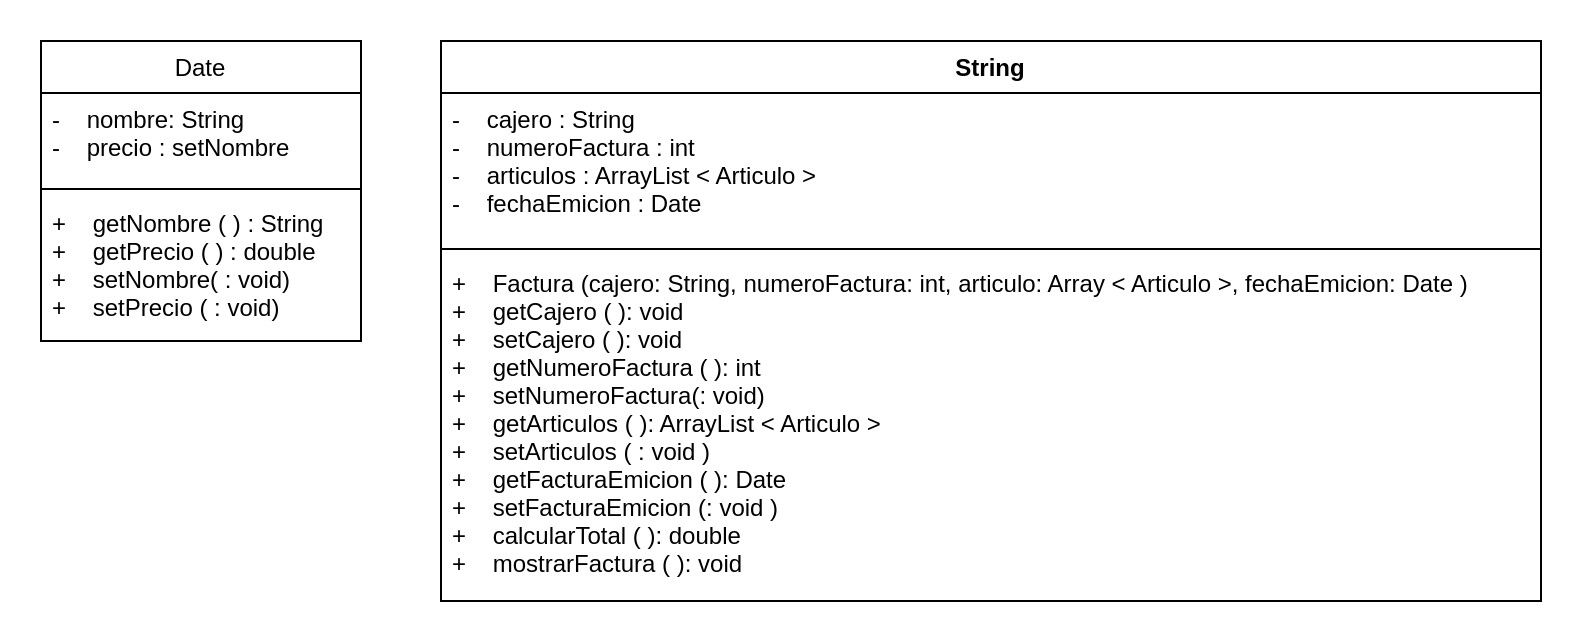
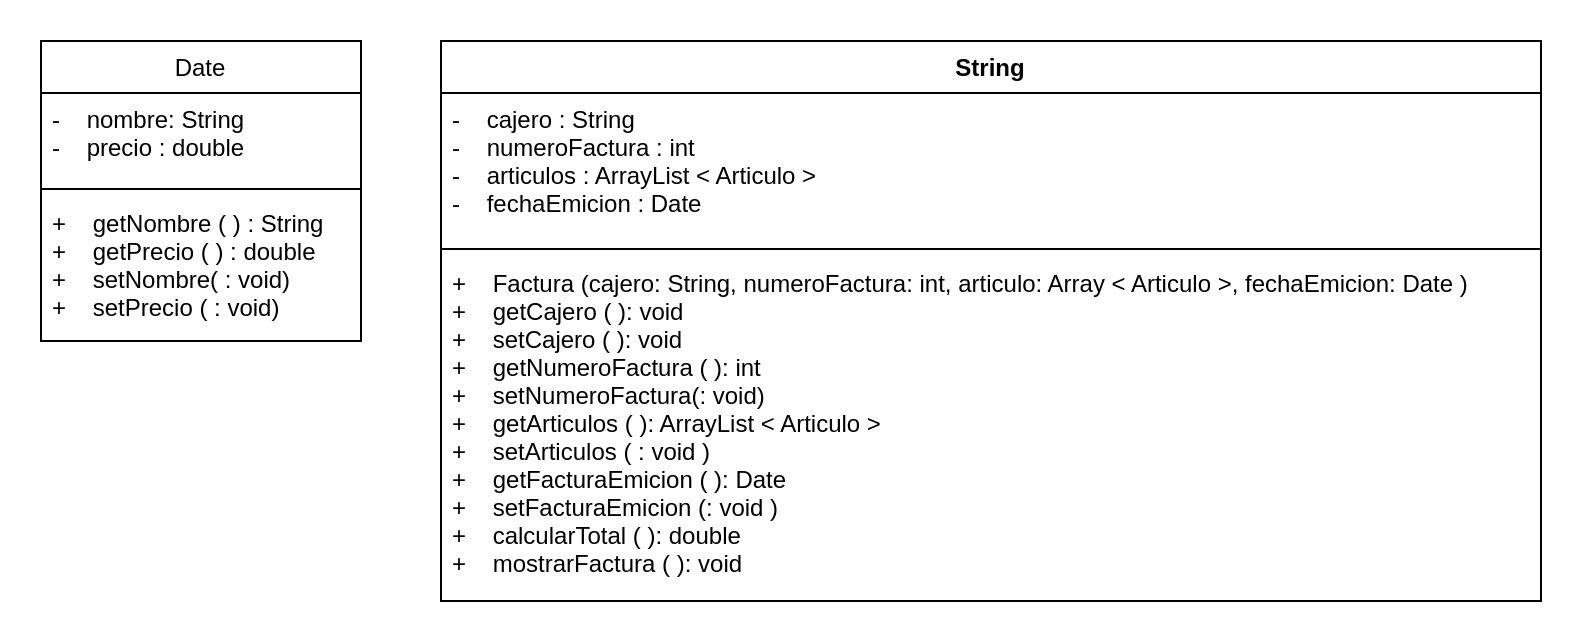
- <mxCell id="3" value="-    nombre: String&#10;-    precio : setNombre" style="text;strokeColor=none;fillColor=none;align=left;verticalAlign=top;spacingLeft=4;spacingRight=4;overflow=hidden;rotatable=0;points=[[0,0.5],[1,0.5]];portConstraint=eastwest;" vertex="1" parent="2"><mxGeometry y="26" width="160" height="44" as="geometry" /></mxCell>
+ <mxCell id="3" value="-    nombre: String&#10;-    precio : double" style="text;strokeColor=none;fillColor=none;align=left;verticalAlign=top;spacingLeft=4;spacingRight=4;overflow=hidden;rotatable=0;points=[[0,0.5],[1,0.5]];portConstraint=eastwest;" vertex="1" parent="2"><mxGeometry y="26" width="160" height="44" as="geometry" /></mxCell>
